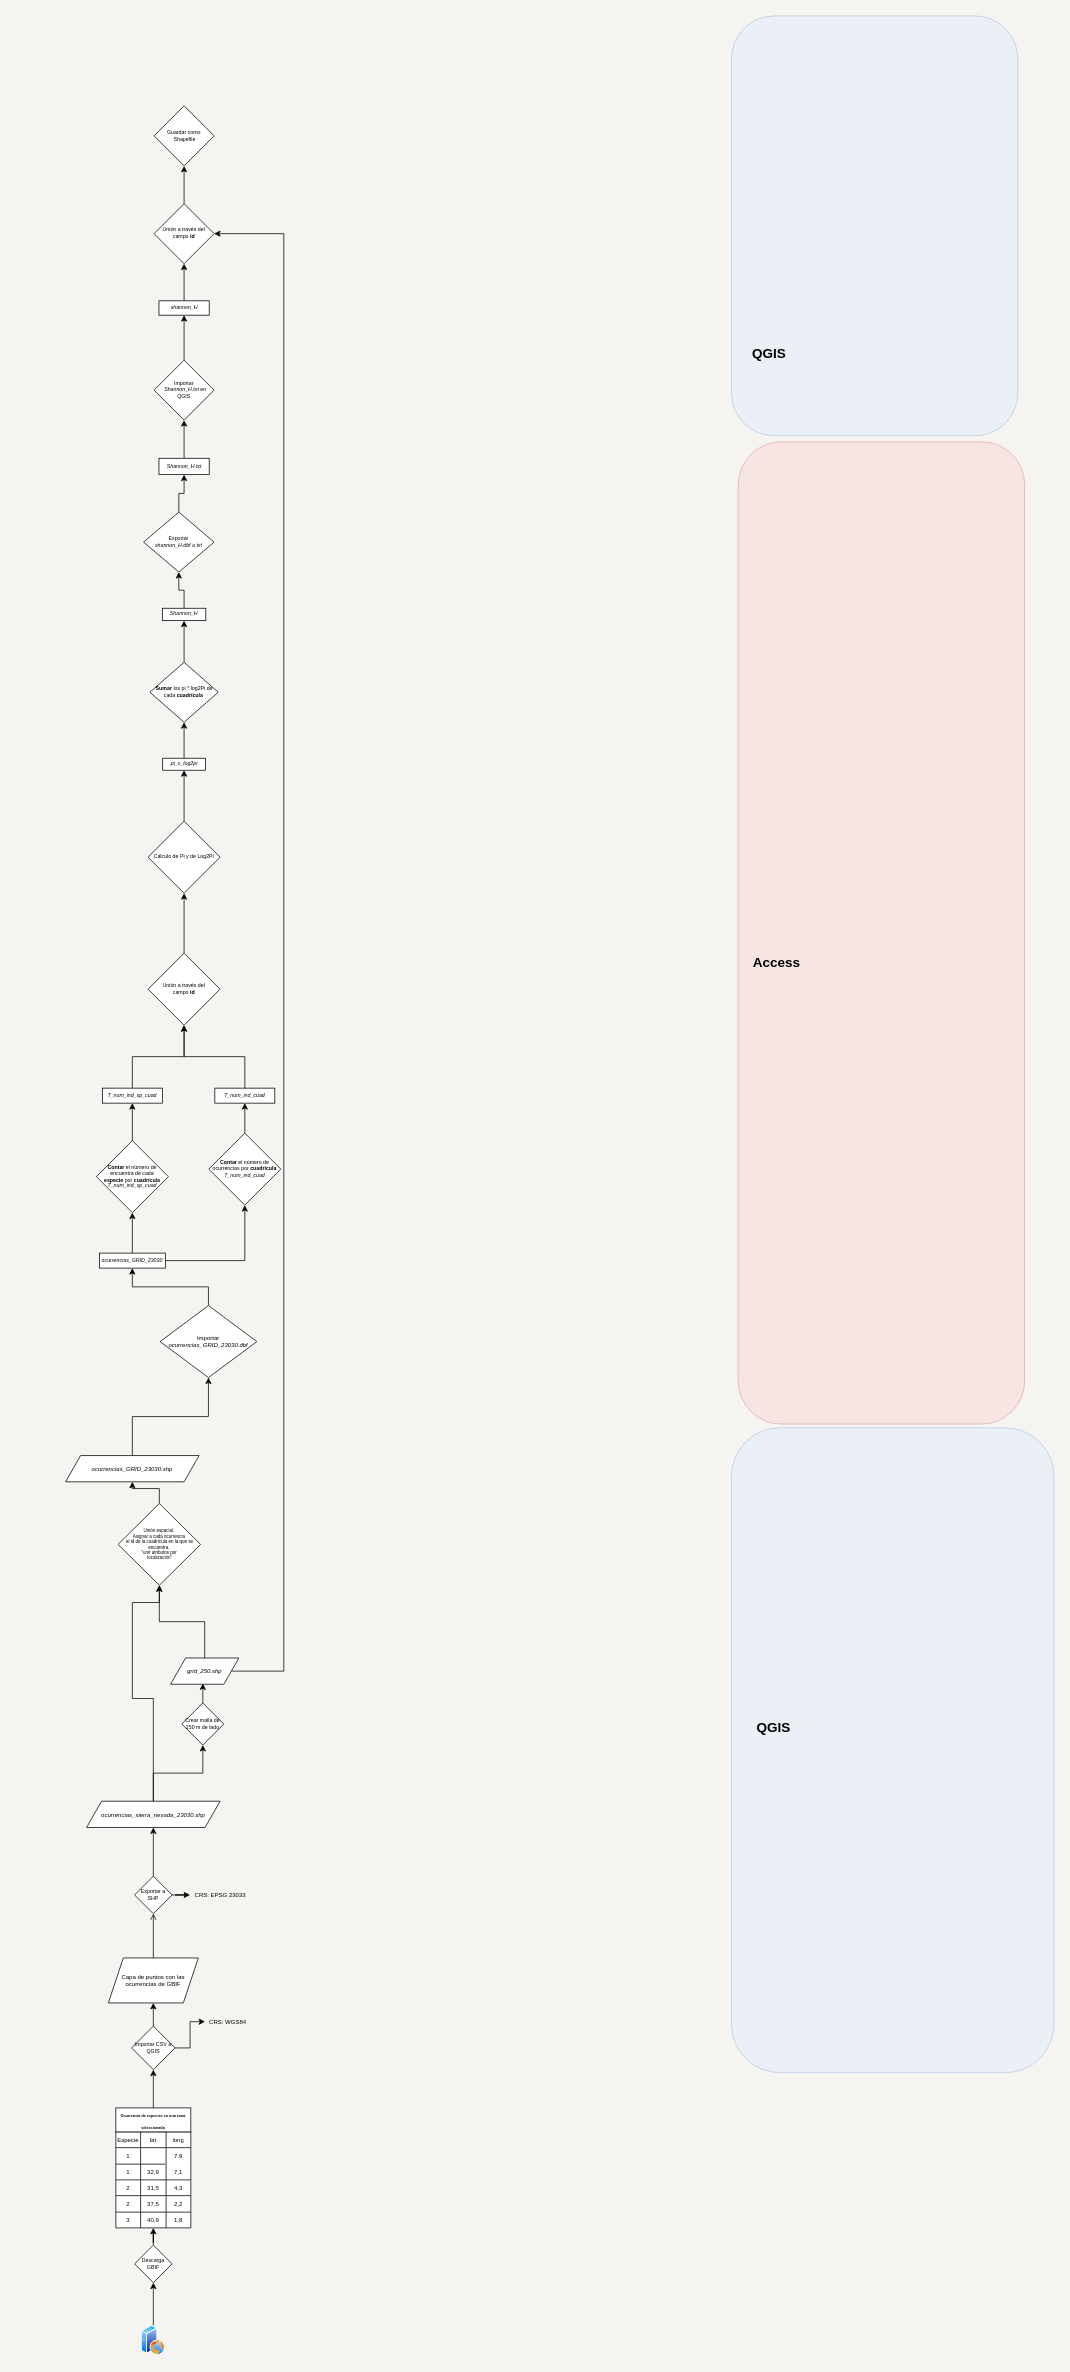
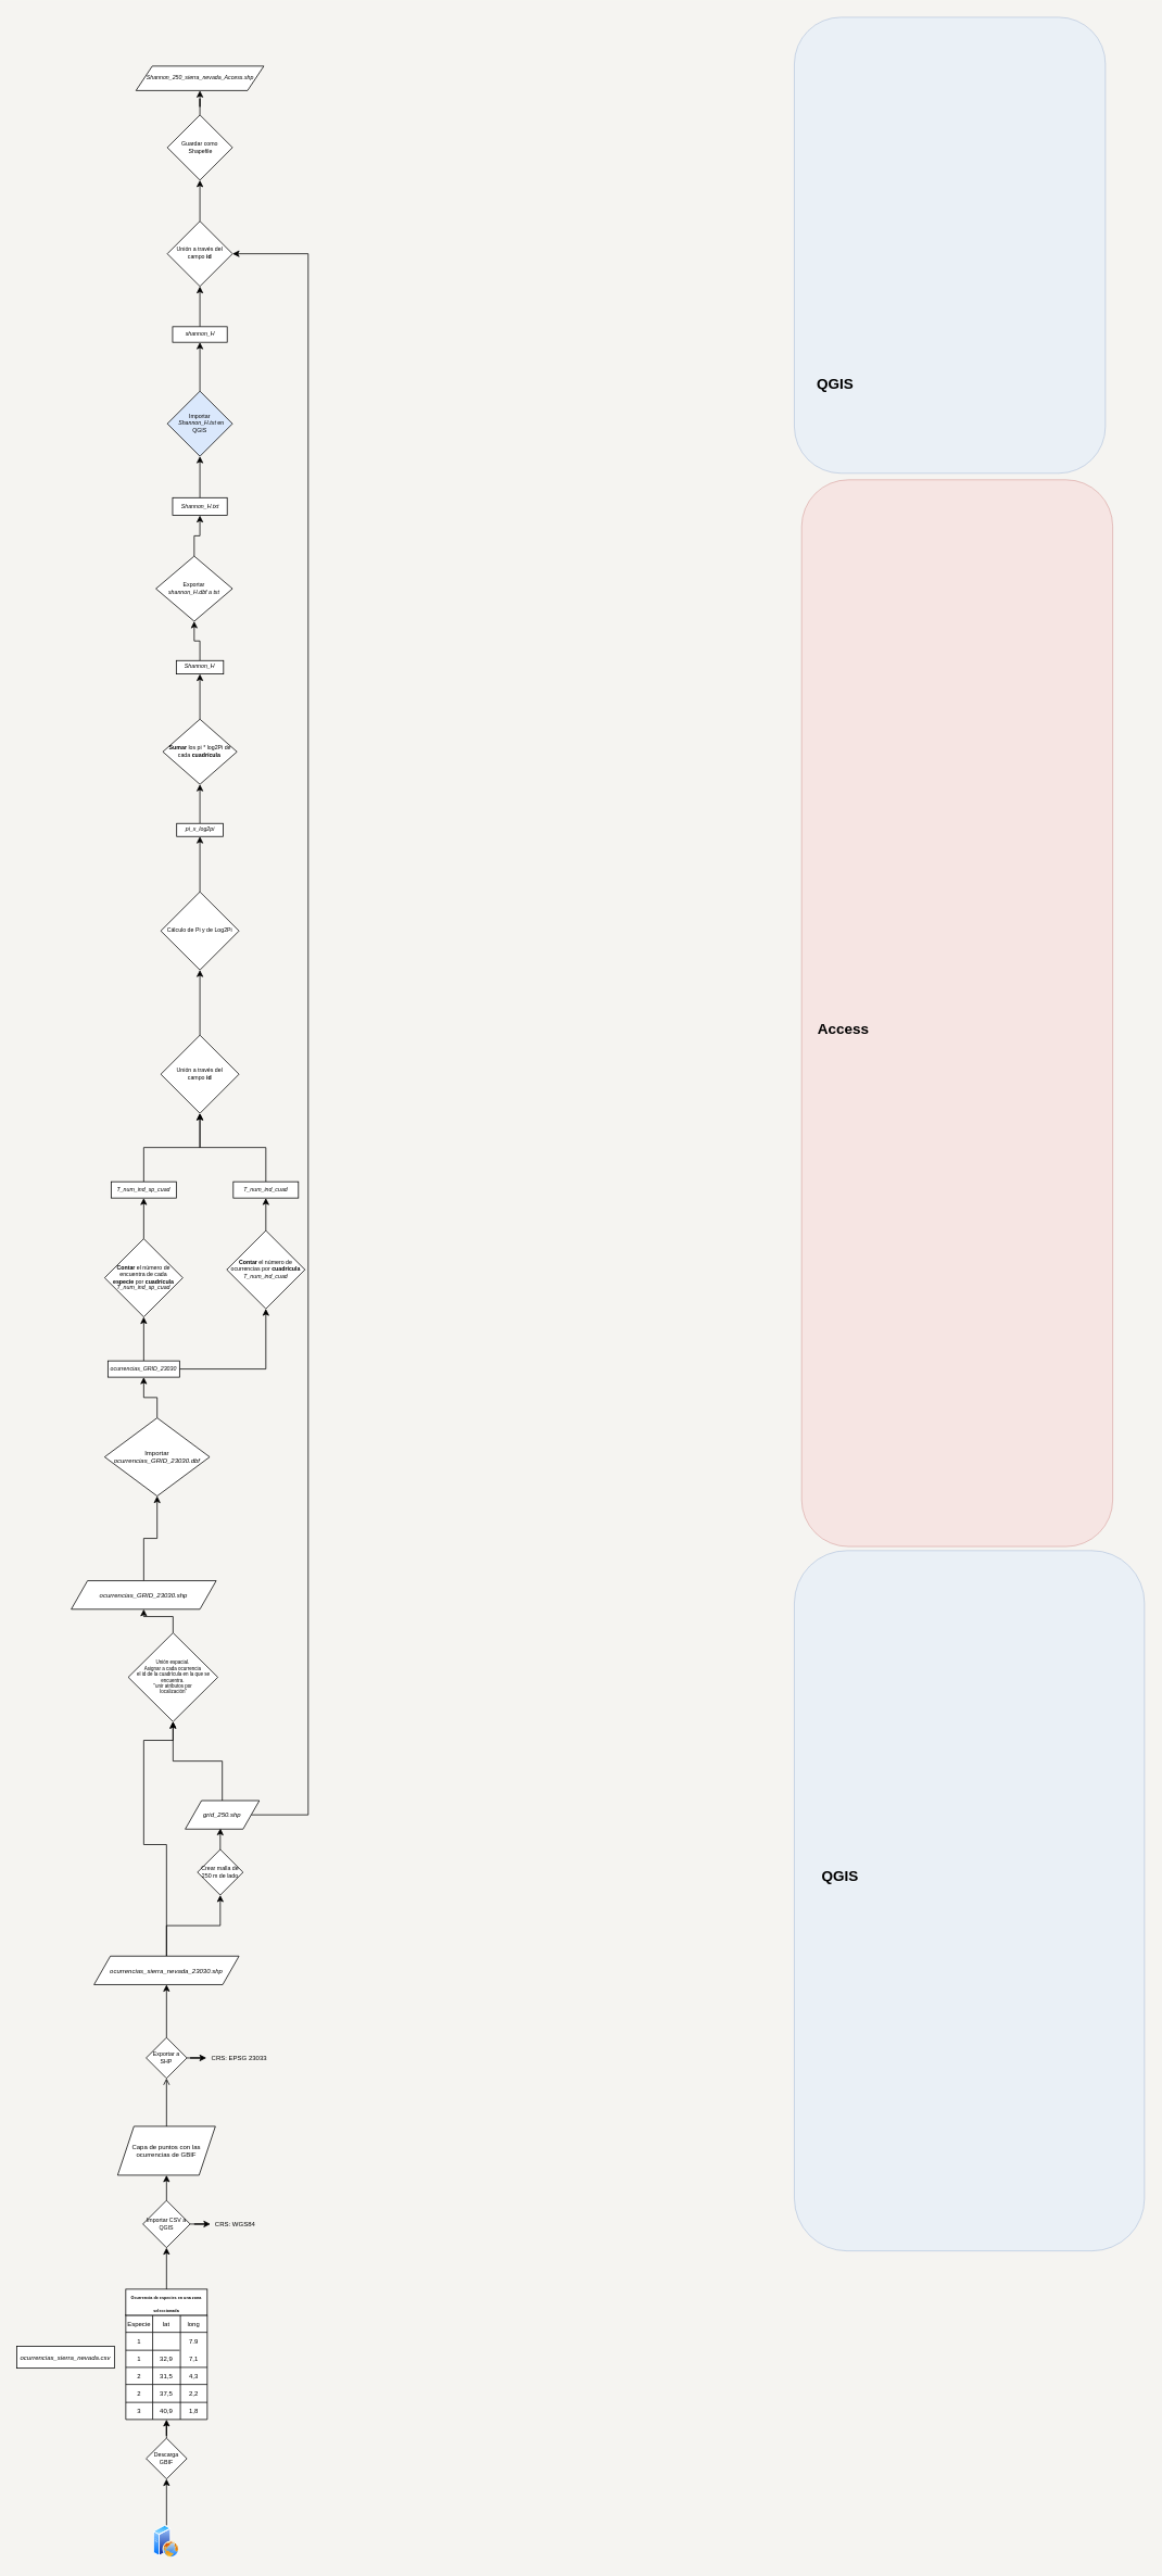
+ <mxCell id="97" value="&lt;span&gt;Shannon_250_sierra_nevada_Access.shp&lt;/span&gt;" style="shape=parallelogram;perimeter=parallelogramPerimeter;whiteSpace=wrap;html=1;fixedSize=1;fontSize=7;fontStyle=2;" vertex="1" parent="1"><mxGeometry x="166.5" y="80" width="157" height="29.99" as="geometry" /></mxCell>
+ <mxCell id="95" value="" style="edgeStyle=orthogonalEdgeStyle;rounded=0;orthogonalLoop=1;jettySize=auto;html=1;fontSize=7;" edge="1" parent="1" source="96" target="97"><mxGeometry relative="1" as="geometry" /></mxCell>
- <mxCell id="89" value="&lt;span style=&quot;font-style: normal&quot;&gt;Importar&lt;br&gt;&amp;nbsp;&amp;nbsp;&lt;/span&gt;Shannon_H.txt&lt;span style=&quot;font-style: normal&quot;&gt; en QGIS&lt;/span&gt;" style="rhombus;whiteSpace=wrap;html=1;fontSize=7;fontStyle=2;" vertex="1" parent="1"><mxGeometry x="205" y="479.125" width="80" height="80" as="geometry" /></mxCell>
+ <mxCell id="89" value="&lt;span style=&quot;font-style: normal&quot;&gt;Importar&lt;br&gt;&amp;nbsp;&amp;nbsp;&lt;/span&gt;Shannon_H.txt&lt;span style=&quot;font-style: normal&quot;&gt; en QGIS&lt;/span&gt;" style="rhombus;whiteSpace=wrap;html=1;fontSize=7;fontStyle=2;fillColor=#dae8fc;" vertex="1" parent="1"><mxGeometry x="205" y="479.125" width="80" height="80" as="geometry" /></mxCell>
- <mxCell id="98" value="Access" style="text;html=1;align=center;verticalAlign=middle;resizable=0;points=[];autosize=1;fontSize=18;fontStyle=1" vertex="1" parent="1"><mxGeometry x="995" y="1268" width="80" height="30" as="geometry" /></mxCell>
+ <mxCell id="98" value="Access" style="text;html=1;align=center;verticalAlign=middle;resizable=0;points=[];autosize=1;fontSize=18;fontStyle=1" vertex="1" parent="1"><mxGeometry x="995" y="1248" width="80" height="30" as="geometry" /></mxCell>
- <mxCell id="62" value="Importar &lt;i style=&quot;font-size: 8px;&quot;&gt;ocurrencias_GRID_23030.dbf&lt;/i&gt;" style="rhombus;whiteSpace=wrap;html=1;fontSize=8;" vertex="1" parent="1"><mxGeometry x="213" y="1740" width="129" height="96" as="geometry" /></mxCell>
+ <mxCell id="62" value="Importar &lt;i style=&quot;font-size: 8px;&quot;&gt;ocurrencias_GRID_23030.dbf&lt;/i&gt;" style="rhombus;whiteSpace=wrap;html=1;fontSize=8;" vertex="1" parent="1"><mxGeometry x="128" y="1740" width="129" height="96" as="geometry" /></mxCell>
- <mxCell id="43" value="CRS: WGS84" style="text;html=1;align=center;verticalAlign=middle;resizable=0;points=[];autosize=1;fontSize=8;" parent="1" vertex="1"><mxGeometry x="273" y="2685" width="60" height="20" as="geometry" /></mxCell>
+ <mxCell id="43" value="CRS: WGS84" style="text;html=1;align=center;verticalAlign=middle;resizable=0;points=[];autosize=1;fontSize=8;" parent="1" vertex="1"><mxGeometry x="258" y="2720" width="60" height="20" as="geometry" /></mxCell>
+ <mxCell id="99" value="&lt;i&gt;ocurrencias_sierra_nevada.csv&lt;/i&gt;" style="rounded=0;whiteSpace=wrap;html=1;fontSize=8;" vertex="1" parent="1"><mxGeometry x="20" y="2880" width="120" height="27" as="geometry" /></mxCell>
